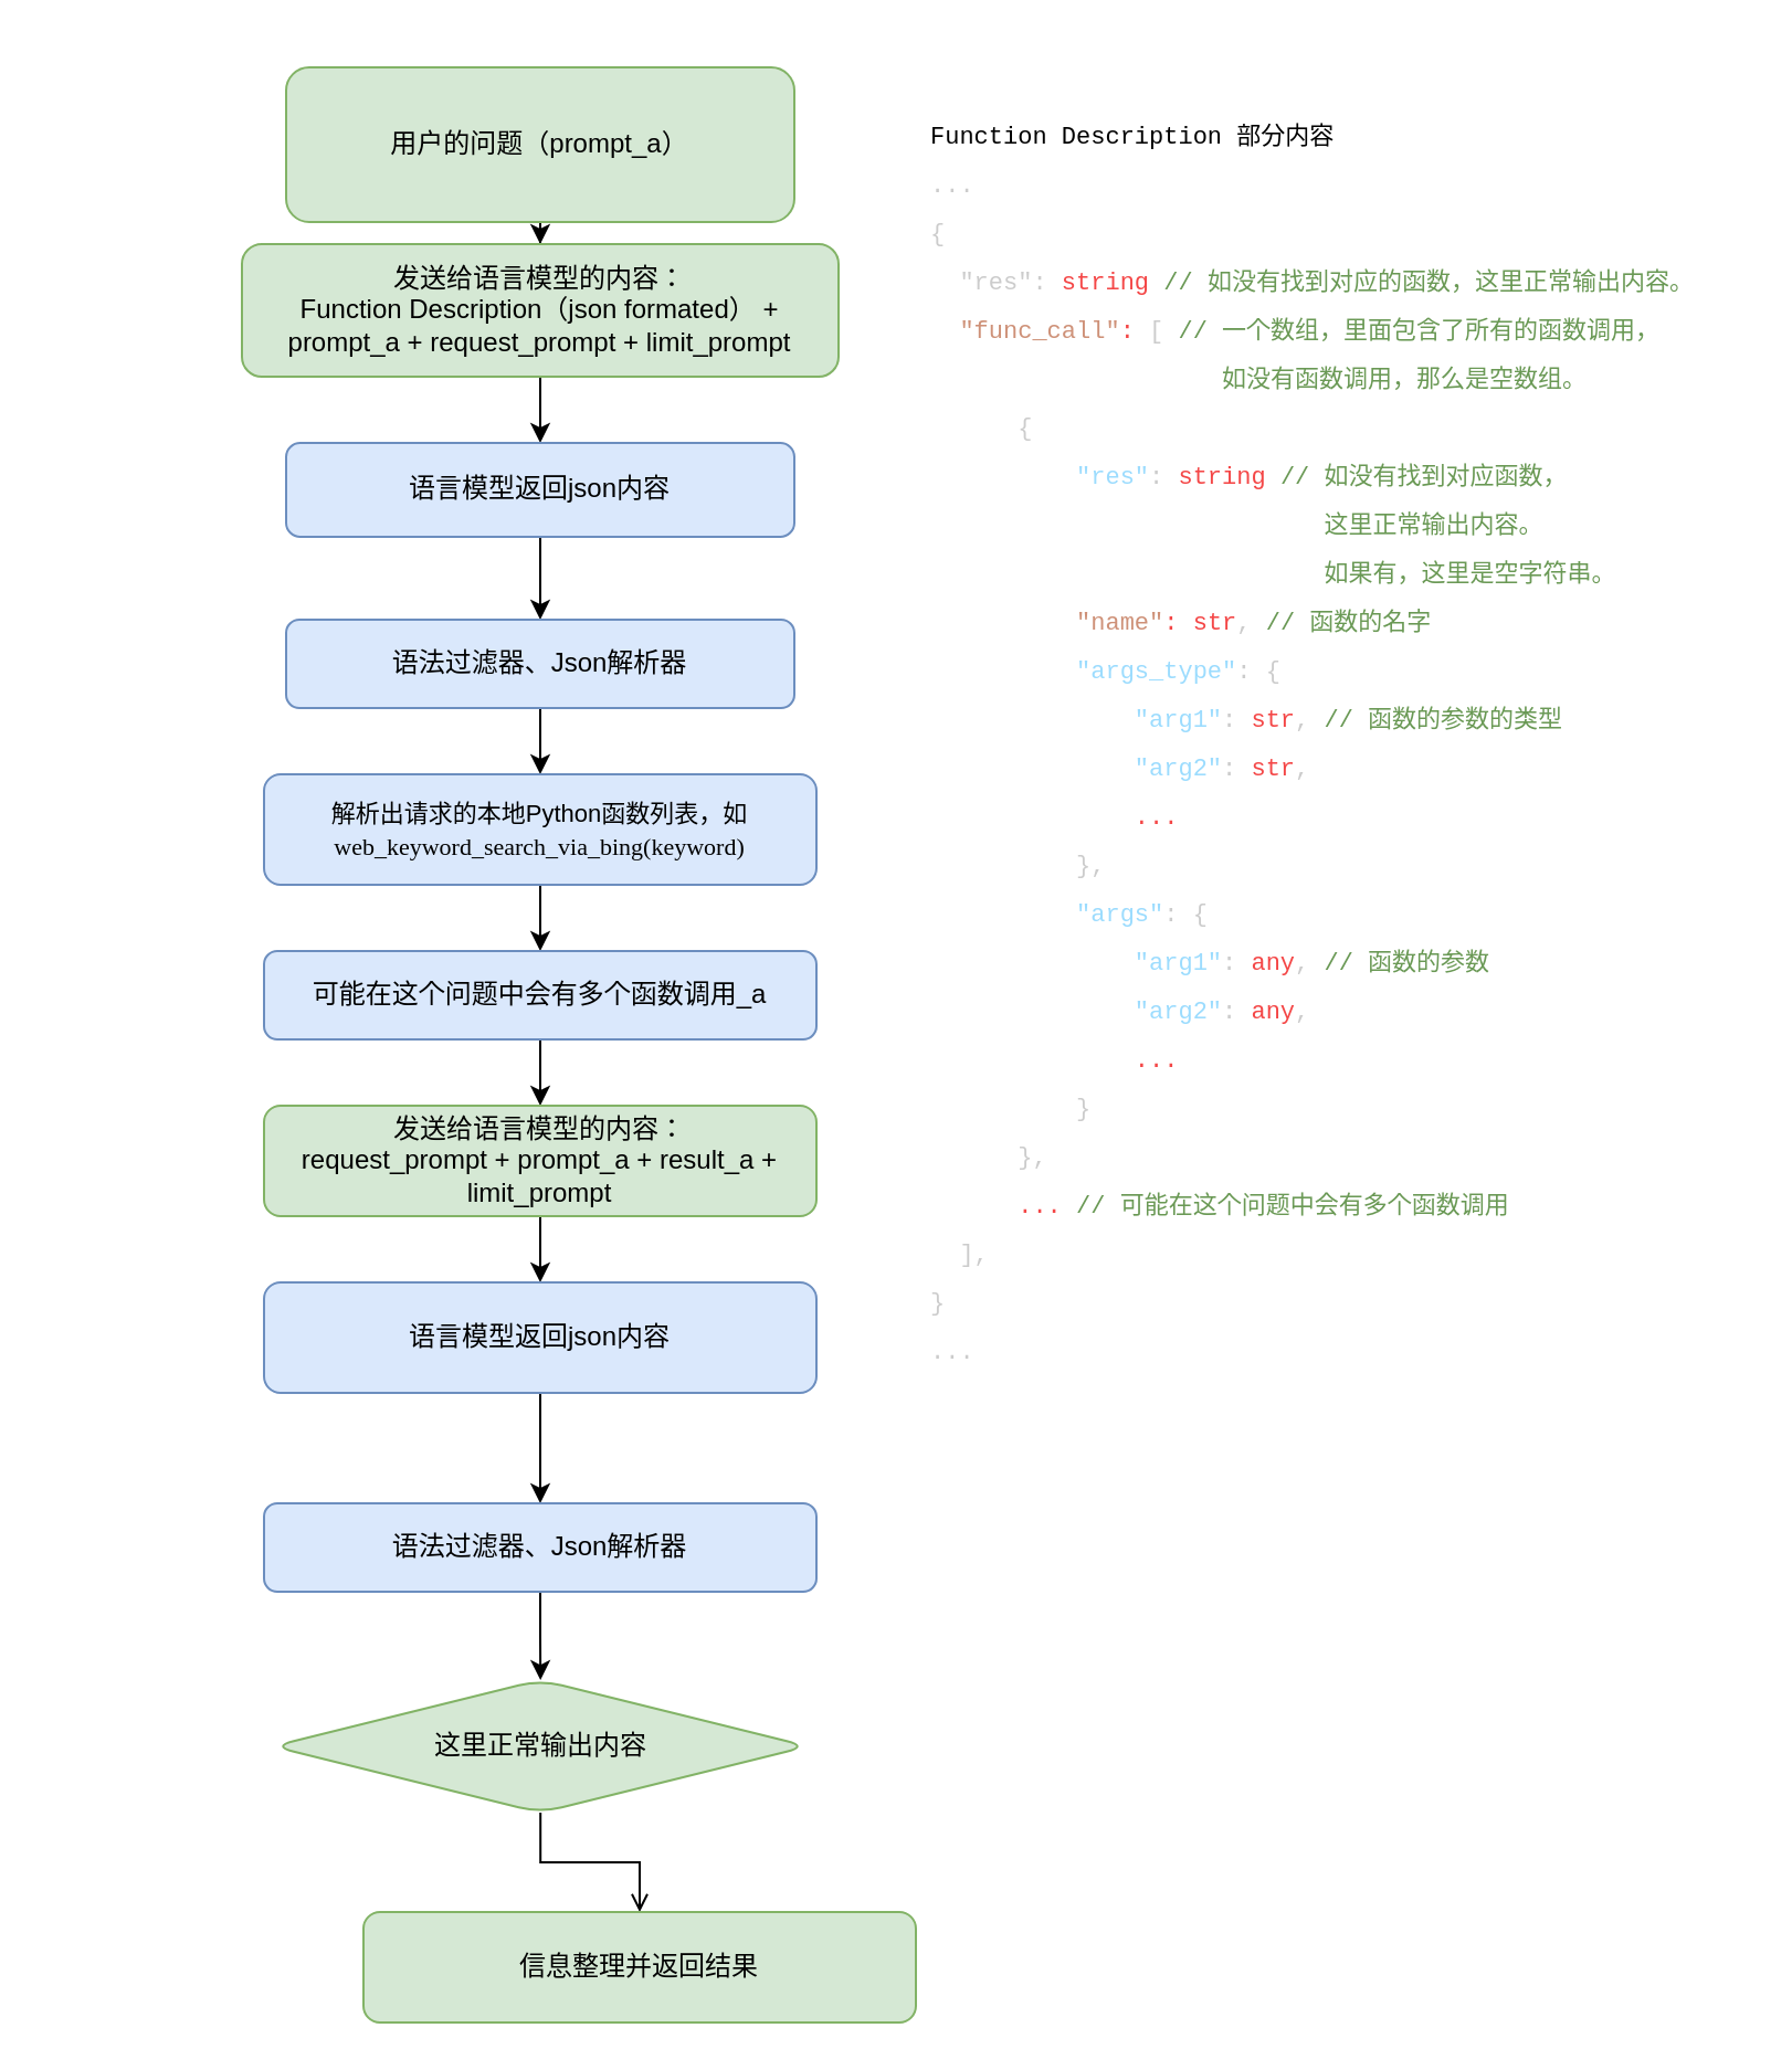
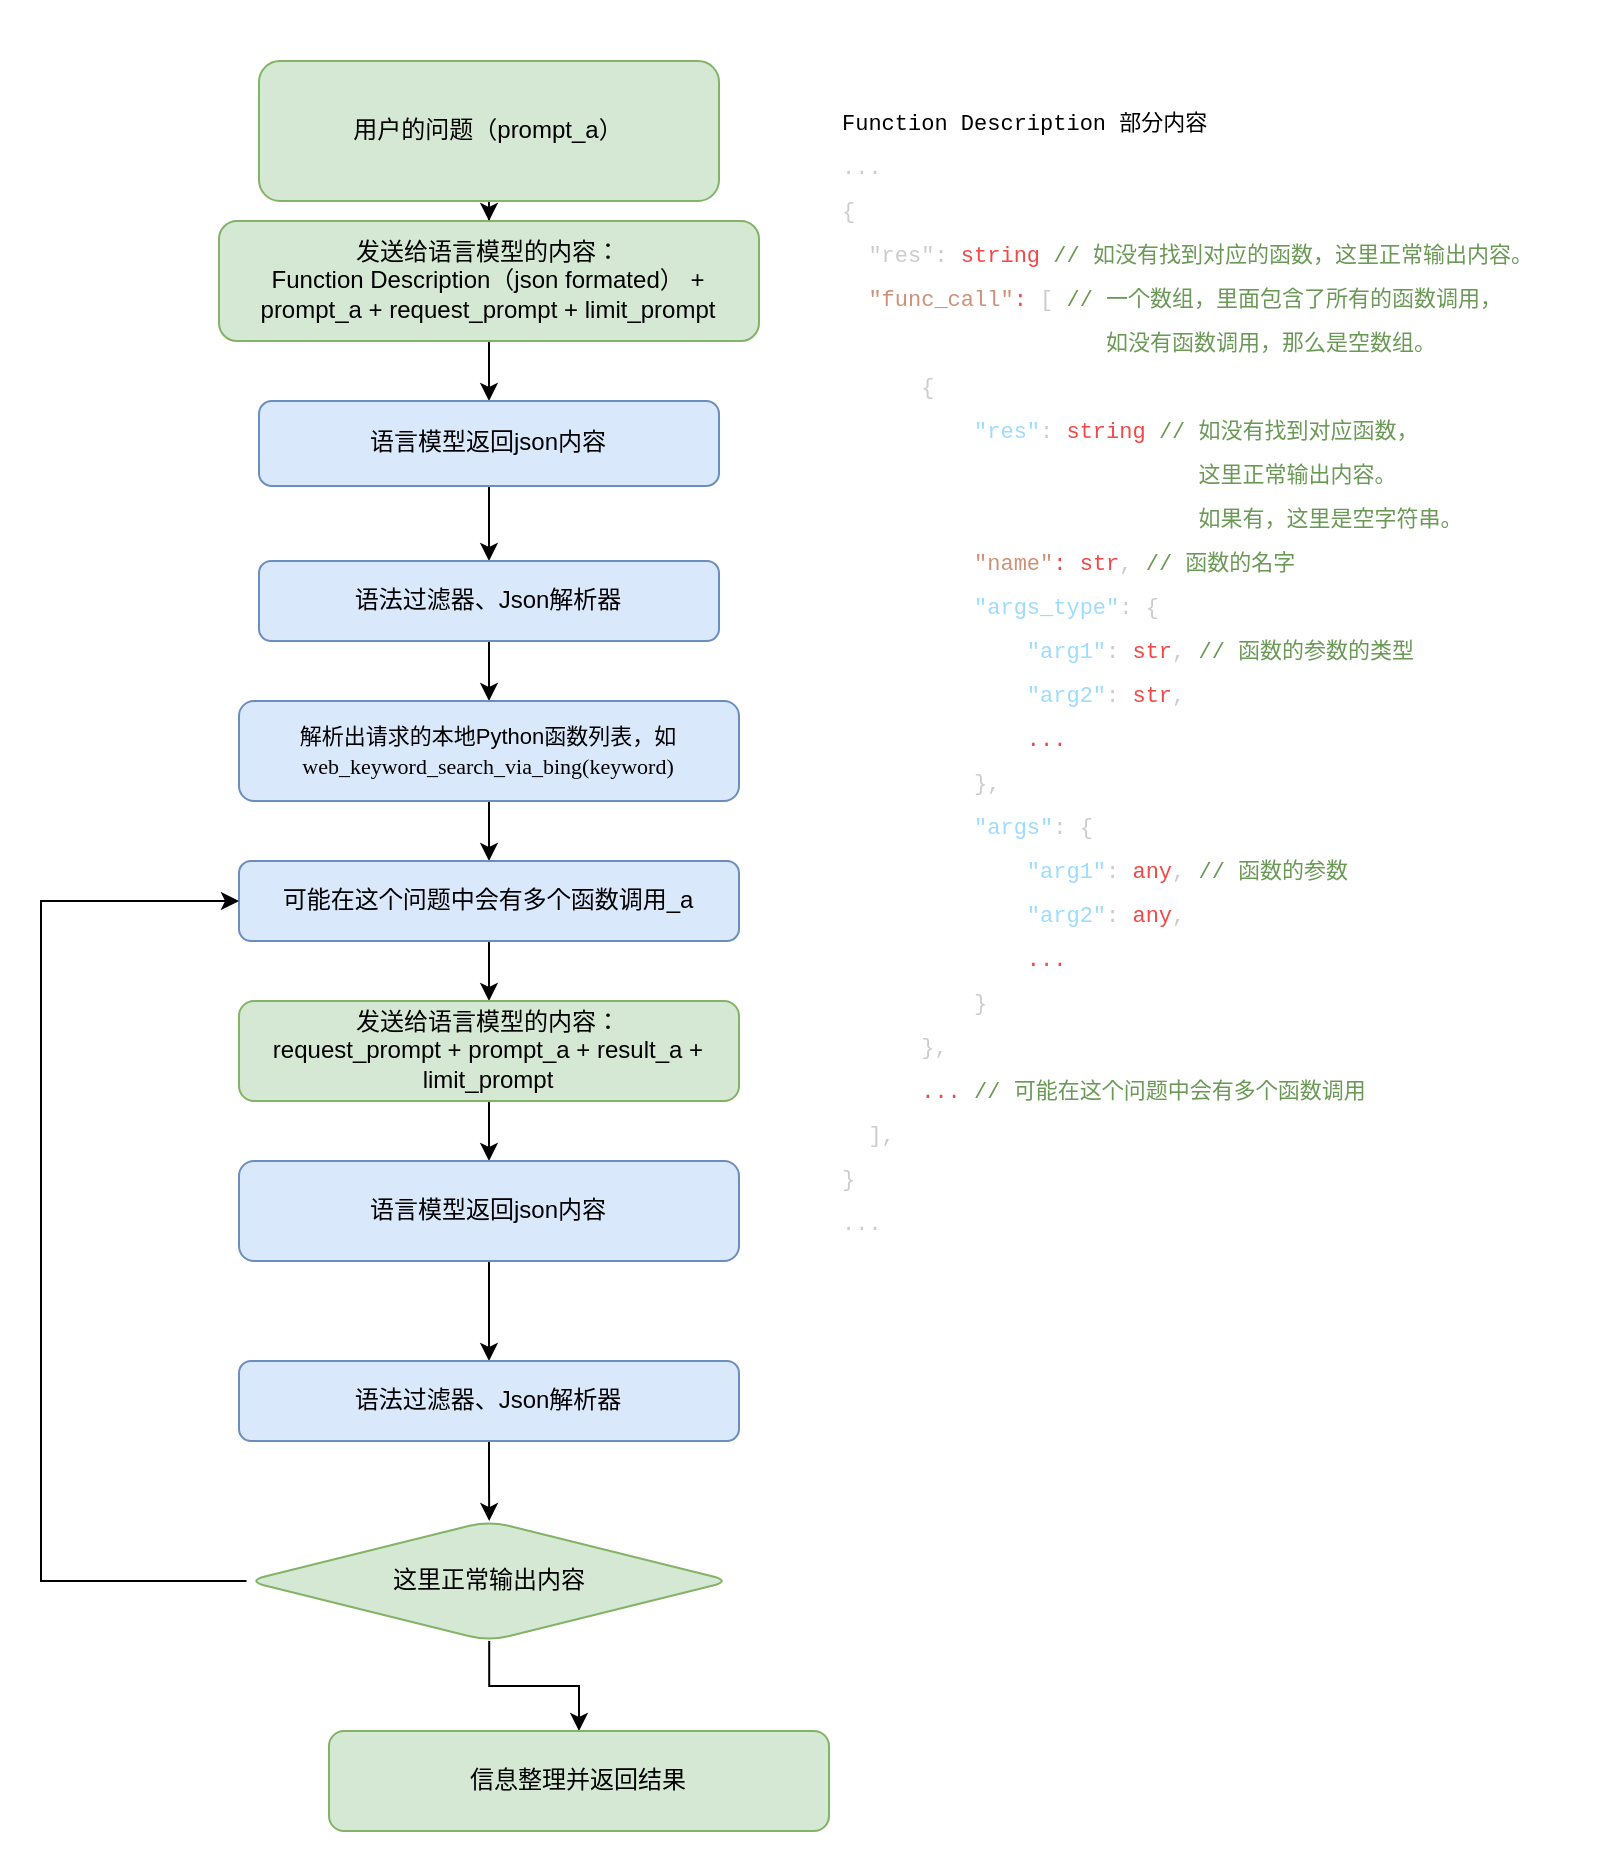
+ <mxCell id="18" style="edgeStyle=orthogonalEdgeStyle;rounded=0;orthogonalLoop=1;jettySize=auto;html=1;entryX=0;entryY=0.5;entryDx=0;entryDy=0;" edge="1" parent="1" source="20" target="13"><mxGeometry relative="1" as="geometry"><mxPoint x="19" y="450" as="targetPoint" /><Array as="points"><mxPoint x="20" y="790" /><mxPoint x="20" y="450" /></Array></mxGeometry></mxCell>
- <mxCell id="19" value="" style="edgeStyle=orthogonalEdgeStyle;rounded=0;orthogonalLoop=1;jettySize=auto;html=1;endArrow=open;" edge="1" parent="1" source="20" target="23"><mxGeometry relative="1" as="geometry" /></mxCell>
+ <mxCell id="19" value="" style="edgeStyle=orthogonalEdgeStyle;rounded=0;orthogonalLoop=1;jettySize=auto;html=1;" edge="1" parent="1" source="20" target="23"><mxGeometry relative="1" as="geometry" /></mxCell>
